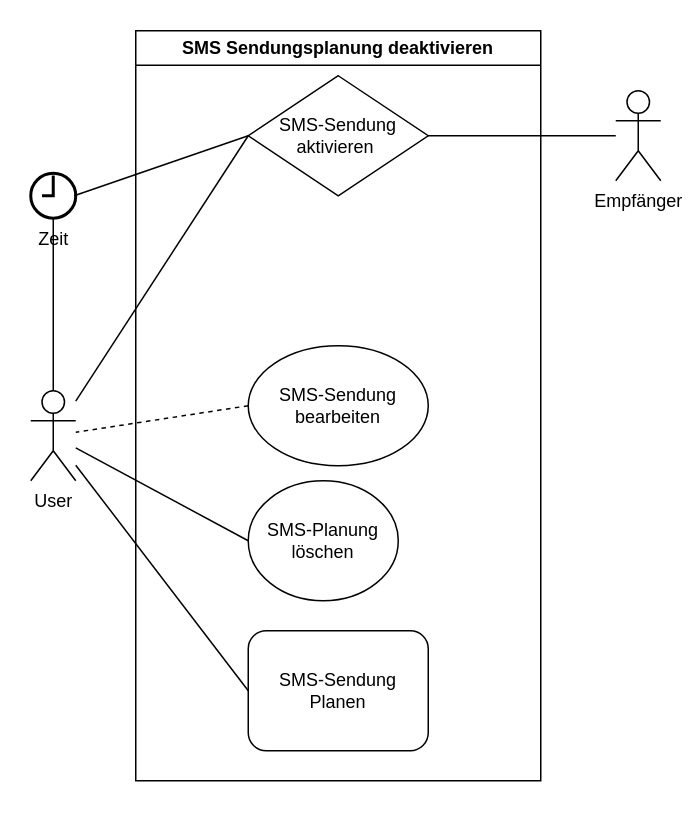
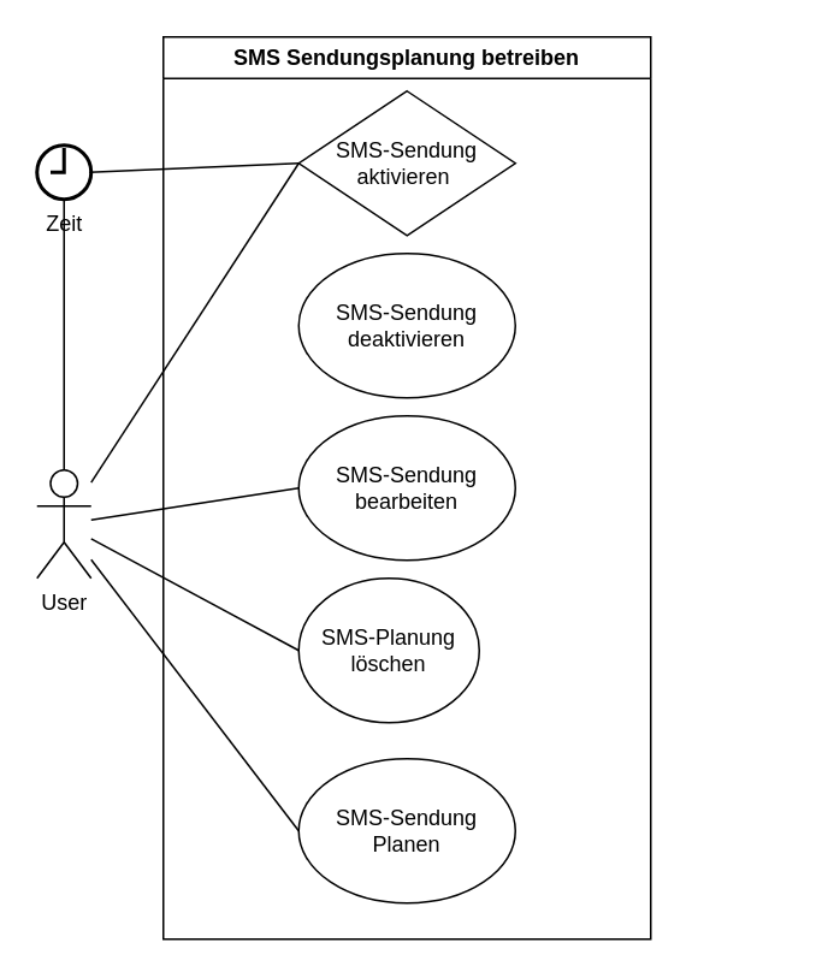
- <mxCell id="3" value="SMS Sendungsplanung deaktivieren" style="swimlane;whiteSpace=wrap;html=1;" vertex="1" parent="1"><mxGeometry x="90" y="20" width="270" height="500" as="geometry" /></mxCell>
+ <mxCell id="3" value="SMS Sendungsplanung betreiben" style="swimlane;whiteSpace=wrap;html=1;" vertex="1" parent="1"><mxGeometry x="90" y="20" width="270" height="500" as="geometry" /></mxCell>
- <mxCell id="16" value="" style="endArrow=none;html=1;rounded=0;entryX=1;entryY=0.5;entryDx=0;entryDy=0;" edge="1" parent="1" source="15" target="8"><mxGeometry width="50" height="50" relative="1" as="geometry"><mxPoint x="270" y="60" as="sourcePoint" /><mxPoint x="285" y="185" as="targetPoint" /></mxGeometry></mxCell>
- <mxCell id="15" value="Empfänger" style="shape=umlActor;verticalLabelPosition=bottom;verticalAlign=top;html=1;outlineConnect=0;" vertex="1" parent="1"><mxGeometry x="410" y="60" width="30" height="60" as="geometry" /></mxCell>
- <mxCell id="9" value="Zeit" style="html=1;verticalLabelPosition=bottom;align=center;labelBackgroundColor=#ffffff;verticalAlign=top;strokeWidth=2;strokeColor=#000000;shadow=0;dashed=0;shape=mxgraph.ios7.icons.clock;" vertex="1" parent="1"><mxGeometry x="20" y="115" width="30" height="30" as="geometry" /></mxCell>
+ <mxCell id="9" value="Zeit" style="html=1;verticalLabelPosition=bottom;align=center;labelBackgroundColor=#ffffff;verticalAlign=top;strokeWidth=2;strokeColor=#000000;shadow=0;dashed=0;shape=mxgraph.ios7.icons.clock;" vertex="1" parent="1"><mxGeometry x="20" y="80" width="30" height="30" as="geometry" /></mxCell>
+ <mxCell id="7" value="SMS-Sendung deaktivieren" style="ellipse;whiteSpace=wrap;html=1;" vertex="1" parent="3"><mxGeometry x="75" y="120" width="120" height="80" as="geometry" /></mxCell>
- <mxCell id="13" value="" style="endArrow=none;html=1;rounded=0;exitX=0;exitY=0.5;exitDx=0;exitDy=0;dashed=1;" edge="1" parent="1" source="5" target="2"><mxGeometry width="50" height="50" relative="1" as="geometry"><mxPoint x="120" y="400" as="sourcePoint" /><mxPoint x="170" y="350" as="targetPoint" /></mxGeometry></mxCell>
+ <mxCell id="13" value="" style="endArrow=none;html=1;rounded=0;exitX=0;exitY=0.5;exitDx=0;exitDy=0;" edge="1" parent="1" source="5" target="2"><mxGeometry width="50" height="50" relative="1" as="geometry"><mxPoint x="120" y="400" as="sourcePoint" /><mxPoint x="170" y="350" as="targetPoint" /></mxGeometry></mxCell>
- <mxCell id="4" value="SMS-Sendung Planen" style="whiteSpace=wrap;html=1;rounded=1;" vertex="1" parent="3"><mxGeometry x="75" y="400" width="120" height="80" as="geometry" /></mxCell>
+ <mxCell id="4" value="SMS-Sendung Planen" style="ellipse;whiteSpace=wrap;html=1;" vertex="1" parent="3"><mxGeometry x="75" y="400" width="120" height="80" as="geometry" /></mxCell>
